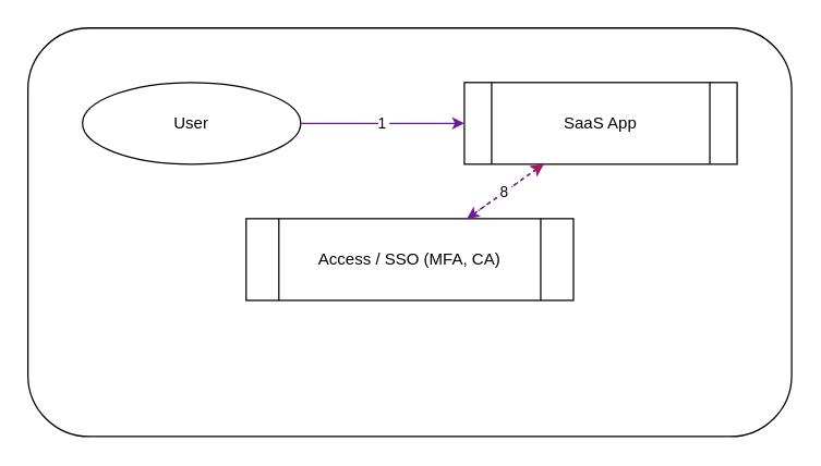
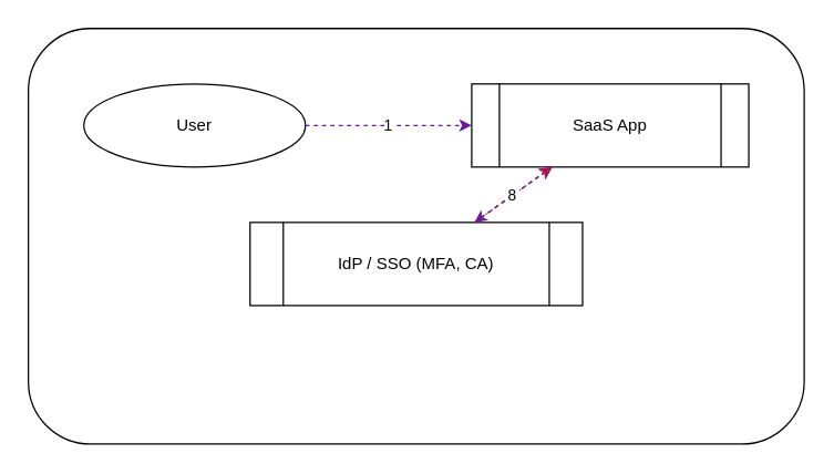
- <mxCell id="6" edge="1" parent="1" source="3" target="4" value="1" style="endArrow=classic;strokeColor=#6a1b9a;"><mxGeometry relative="1" as="geometry" /></mxCell>
+ <mxCell id="6" edge="1" parent="1" source="3" target="4" value="1" style="endArrow=classic;strokeColor=#6a1b9a;dashed=1;"><mxGeometry relative="1" as="geometry" /></mxCell>
- <mxCell id="5" value="Access / SSO (MFA, CA)" style="shape=process;whiteSpace=wrap;html=1;strokeColor:#6a1b9a;fillColor:#ead7f7;" vertex="1" parent="1"><mxGeometry x="180" y="160" width="240" height="60" as="geometry" /></mxCell>
+ <mxCell id="5" value="IdP / SSO (MFA, CA)" style="shape=process;whiteSpace=wrap;html=1;strokeColor:#6a1b9a;fillColor:#ead7f7;" vertex="1" parent="1"><mxGeometry x="180" y="160" width="240" height="60" as="geometry" /></mxCell>
